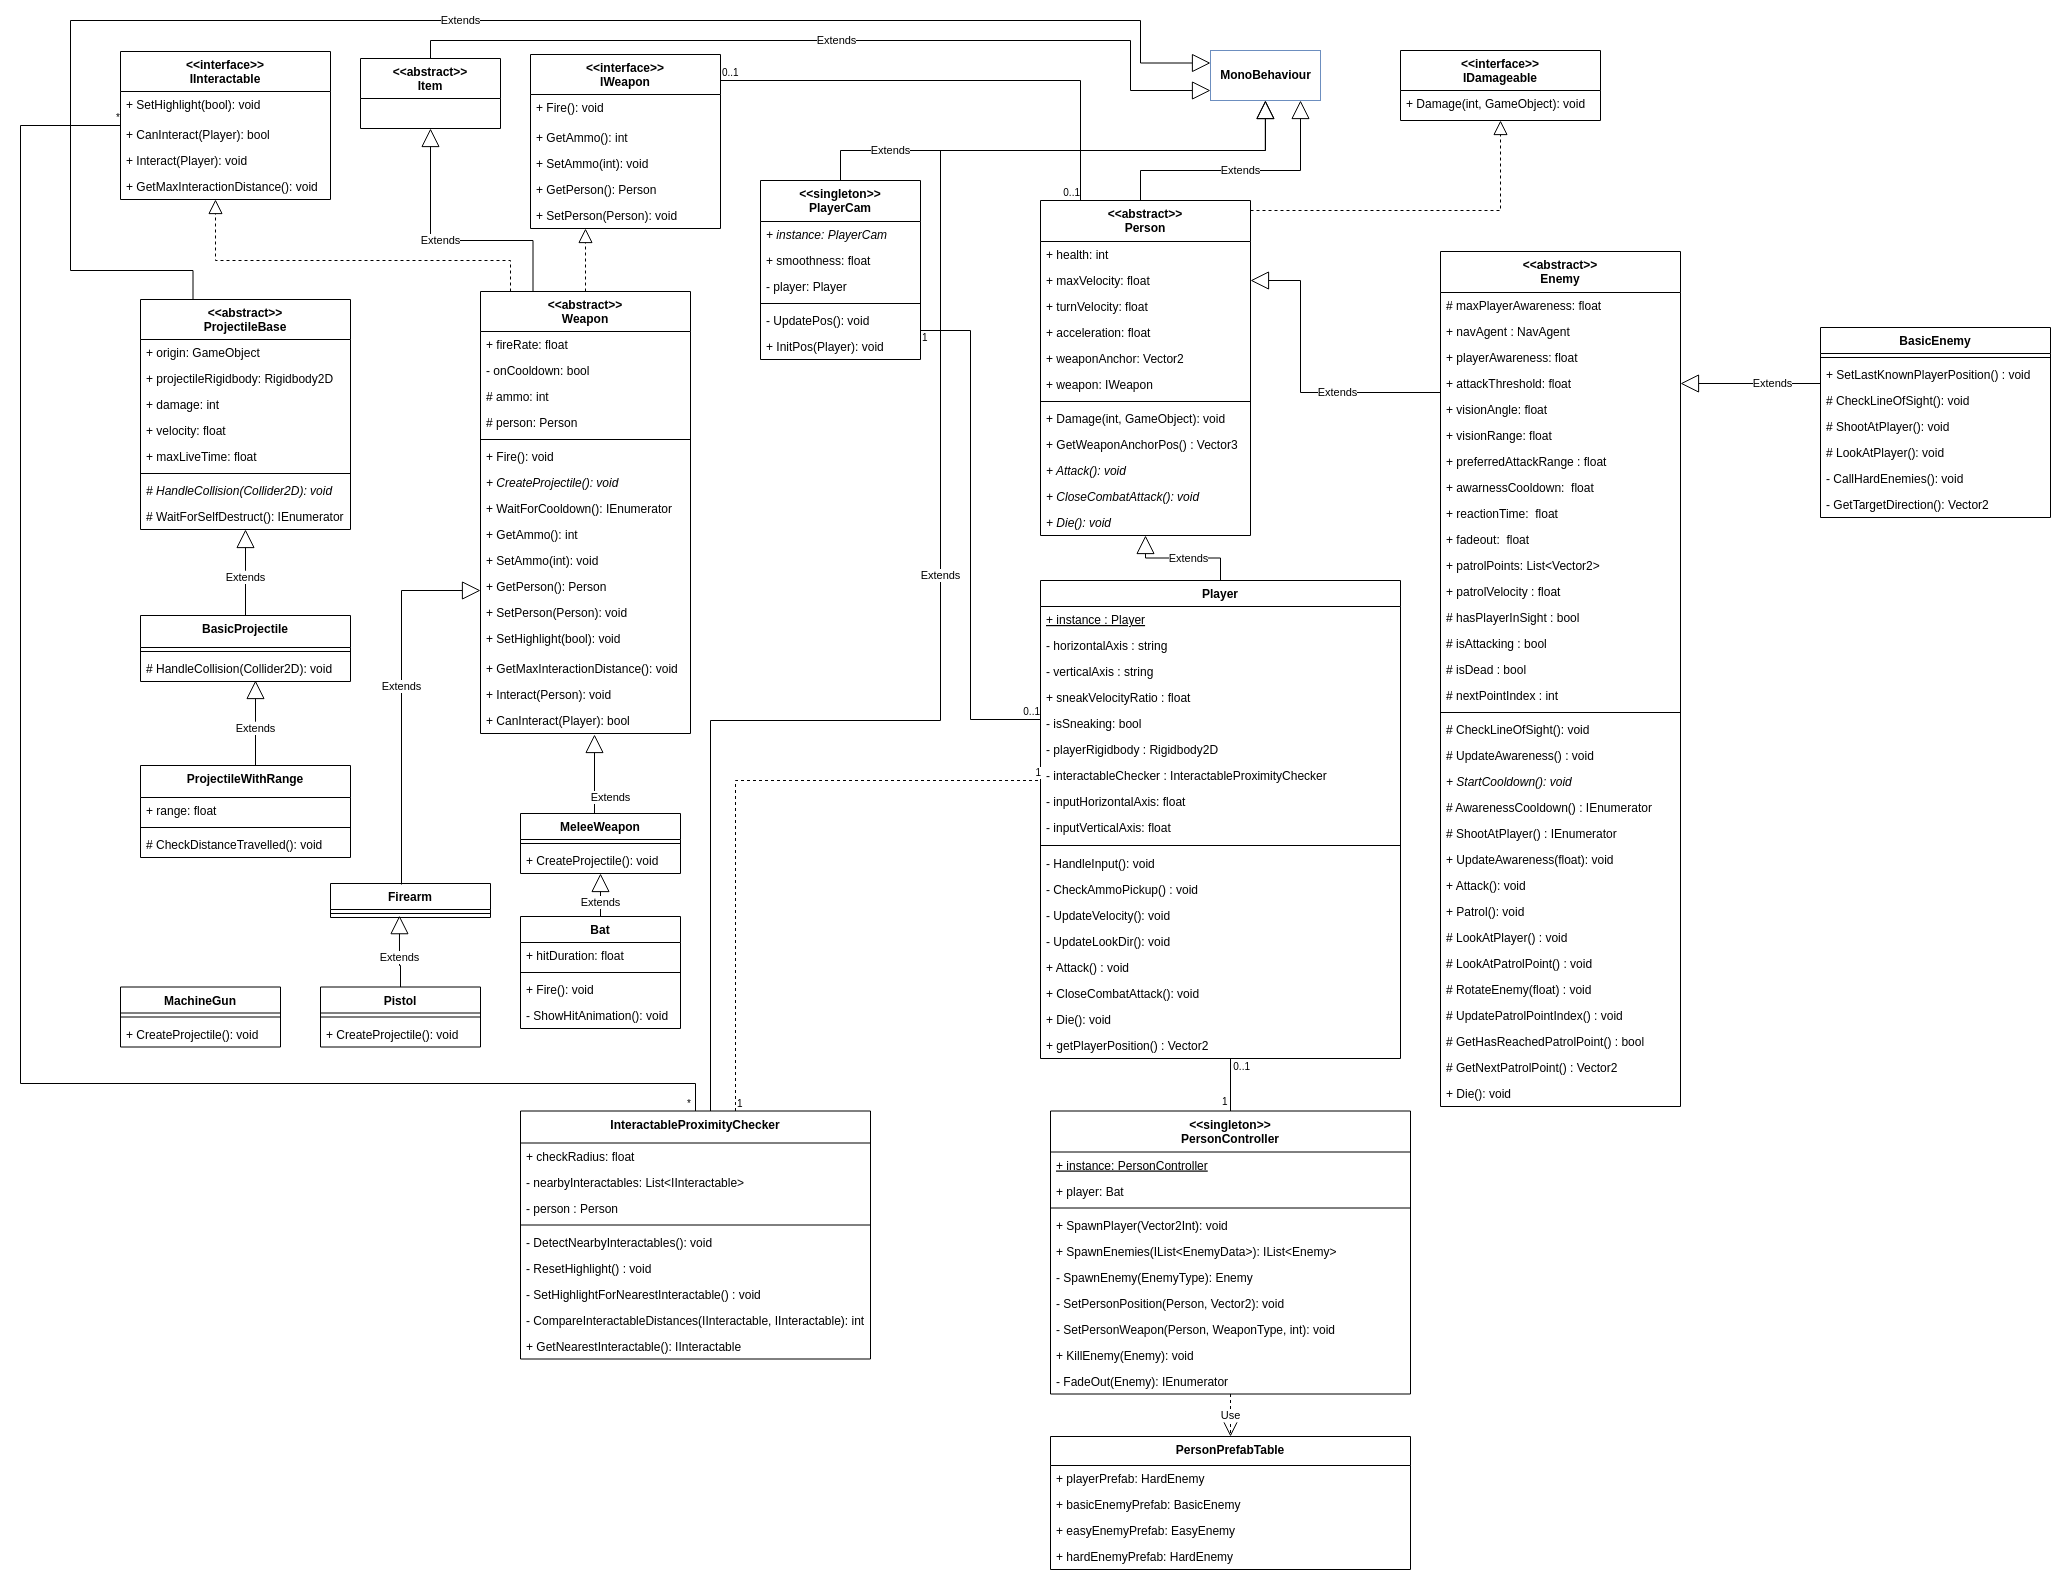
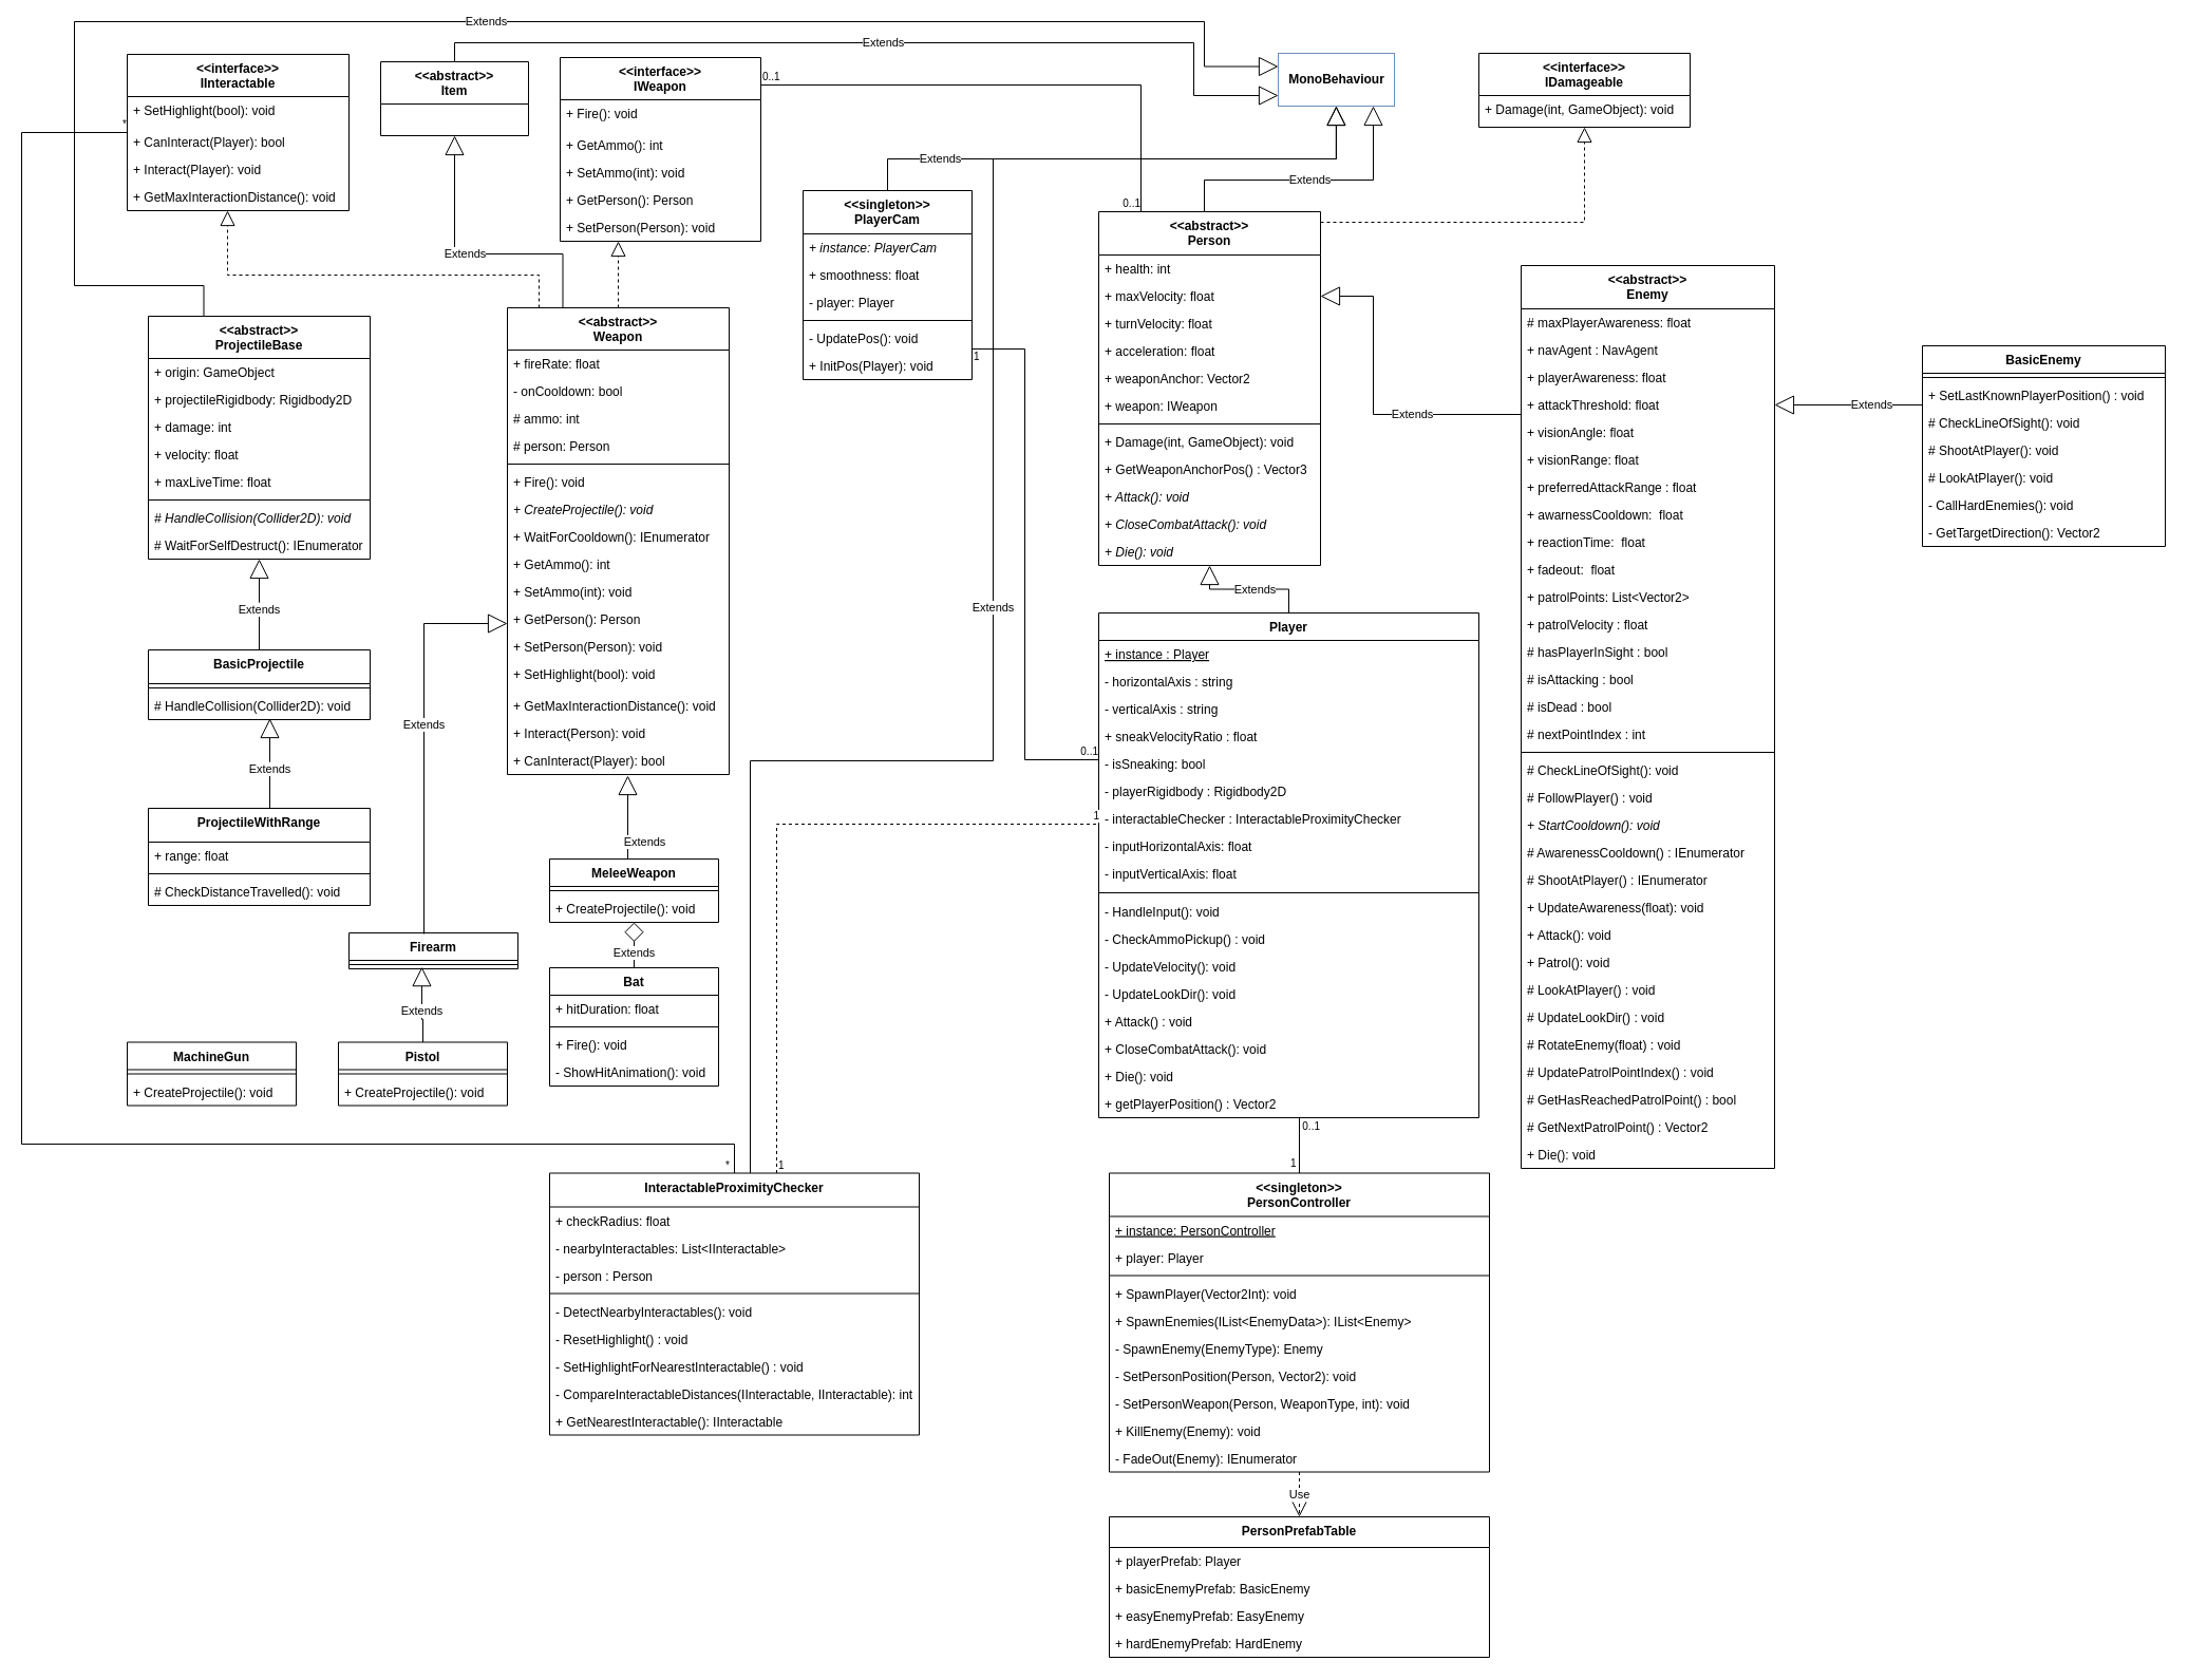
- <mxCell id="164" value="# UpdateAwareness() : void" style="text;strokeColor=none;fillColor=none;align=left;verticalAlign=top;spacingLeft=4;spacingRight=4;overflow=hidden;rotatable=0;points=[[0,0.5],[1,0.5]];portConstraint=eastwest;fontStyle=0" parent="145" vertex="1"><mxGeometry y="491" width="240" height="26" as="geometry" /></mxCell>
+ <mxCell id="164" value="# FollowPlayer() : void" style="text;strokeColor=none;fillColor=none;align=left;verticalAlign=top;spacingLeft=4;spacingRight=4;overflow=hidden;rotatable=0;points=[[0,0.5],[1,0.5]];portConstraint=eastwest;fontStyle=0" parent="145" vertex="1"><mxGeometry y="491" width="240" height="26" as="geometry" /></mxCell>
- <mxCell id="198" value="Extends" style="endArrow=block;endSize=16;endFill=0;html=1;rounded=0;edgeStyle=orthogonalEdgeStyle;entryX=0.5;entryY=1;entryDx=0;entryDy=0;" parent="1" source="199" target="195" edge="1"><mxGeometry x="0.116" y="-10" width="160" relative="1" as="geometry"><mxPoint x="590" y="959" as="sourcePoint" /><mxPoint x="597" y="883" as="targetPoint" /><Array as="points" /><mxPoint x="-10" y="10" as="offset" /></mxGeometry></mxCell>
+ <mxCell id="198" value="Extends" style="endArrow=diamond;endSize=16;endFill=0;html=1;rounded=0;edgeStyle=orthogonalEdgeStyle;entryX=0.5;entryY=1;entryDx=0;entryDy=0;" parent="1" source="199" target="195" edge="1"><mxGeometry x="0.116" y="-10" width="160" relative="1" as="geometry"><mxPoint x="590" y="959" as="sourcePoint" /><mxPoint x="597" y="883" as="targetPoint" /><Array as="points" /><mxPoint x="-10" y="10" as="offset" /></mxGeometry></mxCell>
- <mxCell id="172" value="# LookAtPatrolPoint() : void" style="text;strokeColor=none;fillColor=none;align=left;verticalAlign=top;spacingLeft=4;spacingRight=4;overflow=hidden;rotatable=0;points=[[0,0.5],[1,0.5]];portConstraint=eastwest;fontStyle=0" parent="145" vertex="1"><mxGeometry y="699" width="240" height="26" as="geometry" /></mxCell>
+ <mxCell id="172" value="# UpdateLookDir() : void" style="text;strokeColor=none;fillColor=none;align=left;verticalAlign=top;spacingLeft=4;spacingRight=4;overflow=hidden;rotatable=0;points=[[0,0.5],[1,0.5]];portConstraint=eastwest;fontStyle=0" parent="145" vertex="1"><mxGeometry y="699" width="240" height="26" as="geometry" /></mxCell>
- <mxCell id="82" value="+ player: Bat" style="text;strokeColor=none;fillColor=none;align=left;verticalAlign=top;spacingLeft=4;spacingRight=4;overflow=hidden;rotatable=0;points=[[0,0.5],[1,0.5]];portConstraint=eastwest;" parent="80" vertex="1"><mxGeometry y="67" width="360" height="26" as="geometry" /></mxCell>
+ <mxCell id="82" value="+ player: Player" style="text;strokeColor=none;fillColor=none;align=left;verticalAlign=top;spacingLeft=4;spacingRight=4;overflow=hidden;rotatable=0;points=[[0,0.5],[1,0.5]];portConstraint=eastwest;" parent="80" vertex="1"><mxGeometry y="67" width="360" height="26" as="geometry" /></mxCell>
- <mxCell id="95" value="+ playerPrefab: HardEnemy&#10;" style="text;strokeColor=none;fillColor=none;align=left;verticalAlign=top;spacingLeft=4;spacingRight=4;overflow=hidden;rotatable=0;points=[[0,0.5],[1,0.5]];portConstraint=eastwest;fontStyle=0" parent="94" vertex="1"><mxGeometry y="29" width="360" height="26" as="geometry" /></mxCell>
+ <mxCell id="95" value="+ playerPrefab: Player&#10;" style="text;strokeColor=none;fillColor=none;align=left;verticalAlign=top;spacingLeft=4;spacingRight=4;overflow=hidden;rotatable=0;points=[[0,0.5],[1,0.5]];portConstraint=eastwest;fontStyle=0" parent="94" vertex="1"><mxGeometry y="29" width="360" height="26" as="geometry" /></mxCell>
